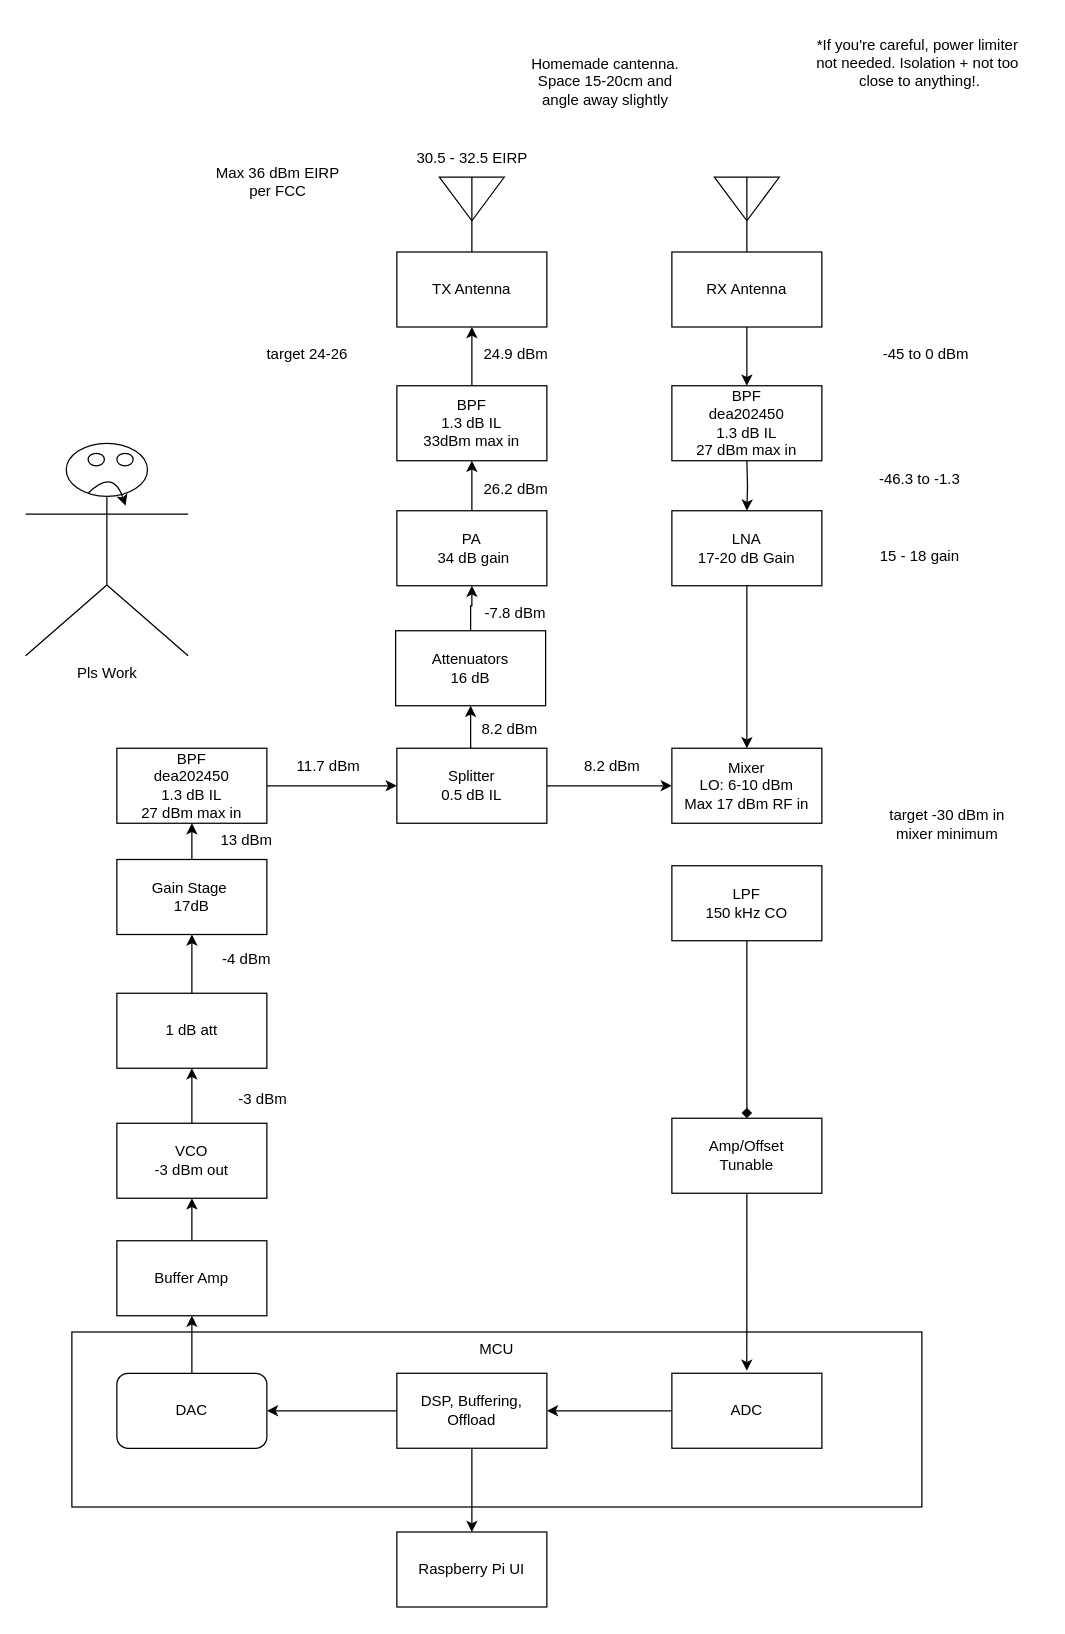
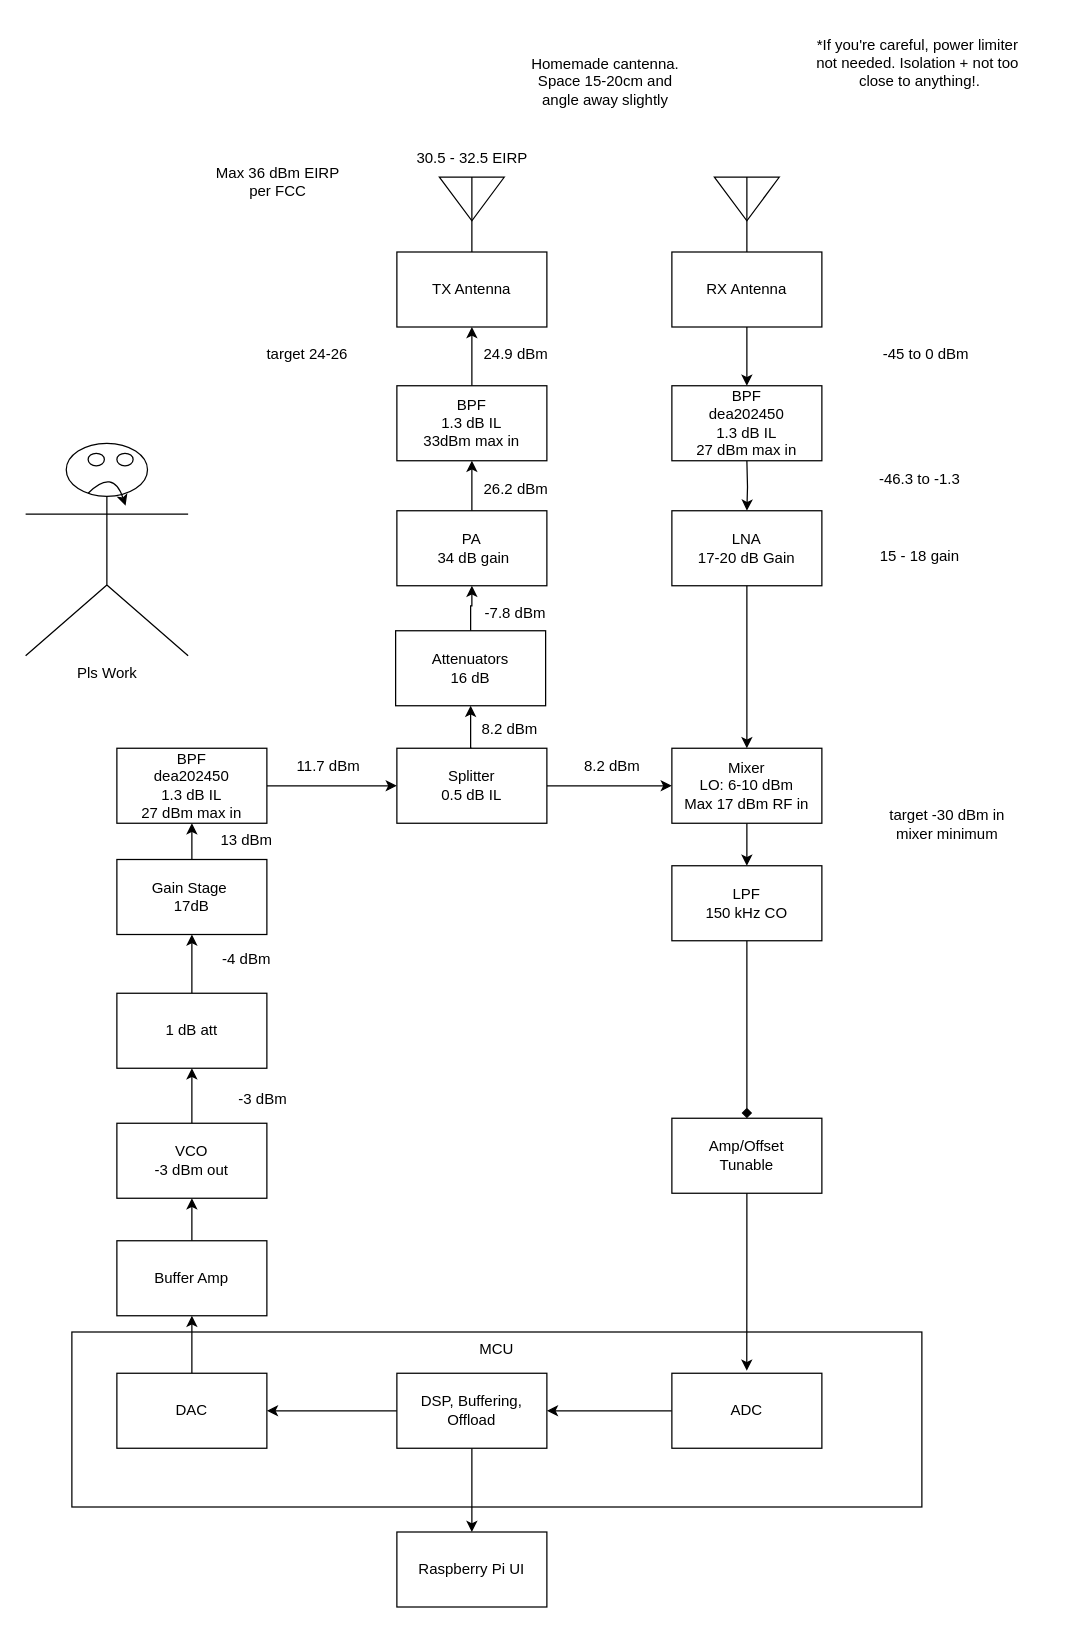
+ <mxCell id="31" value="" style="edgeStyle=orthogonalEdgeStyle;rounded=0;orthogonalLoop=1;jettySize=auto;html=1;" parent="1" source="32" target="50" edge="1"><mxGeometry relative="1" as="geometry" /></mxCell>
- <mxCell id="6" value="DAC" style="whiteSpace=wrap;html=1;rounded=1;" parent="1" vertex="1"><mxGeometry x="93" y="1098" width="120" height="60" as="geometry" /></mxCell>
+ <mxCell id="6" value="DAC" style="rounded=0;whiteSpace=wrap;html=1;" parent="1" vertex="1"><mxGeometry x="93" y="1098" width="120" height="60" as="geometry" /></mxCell>
